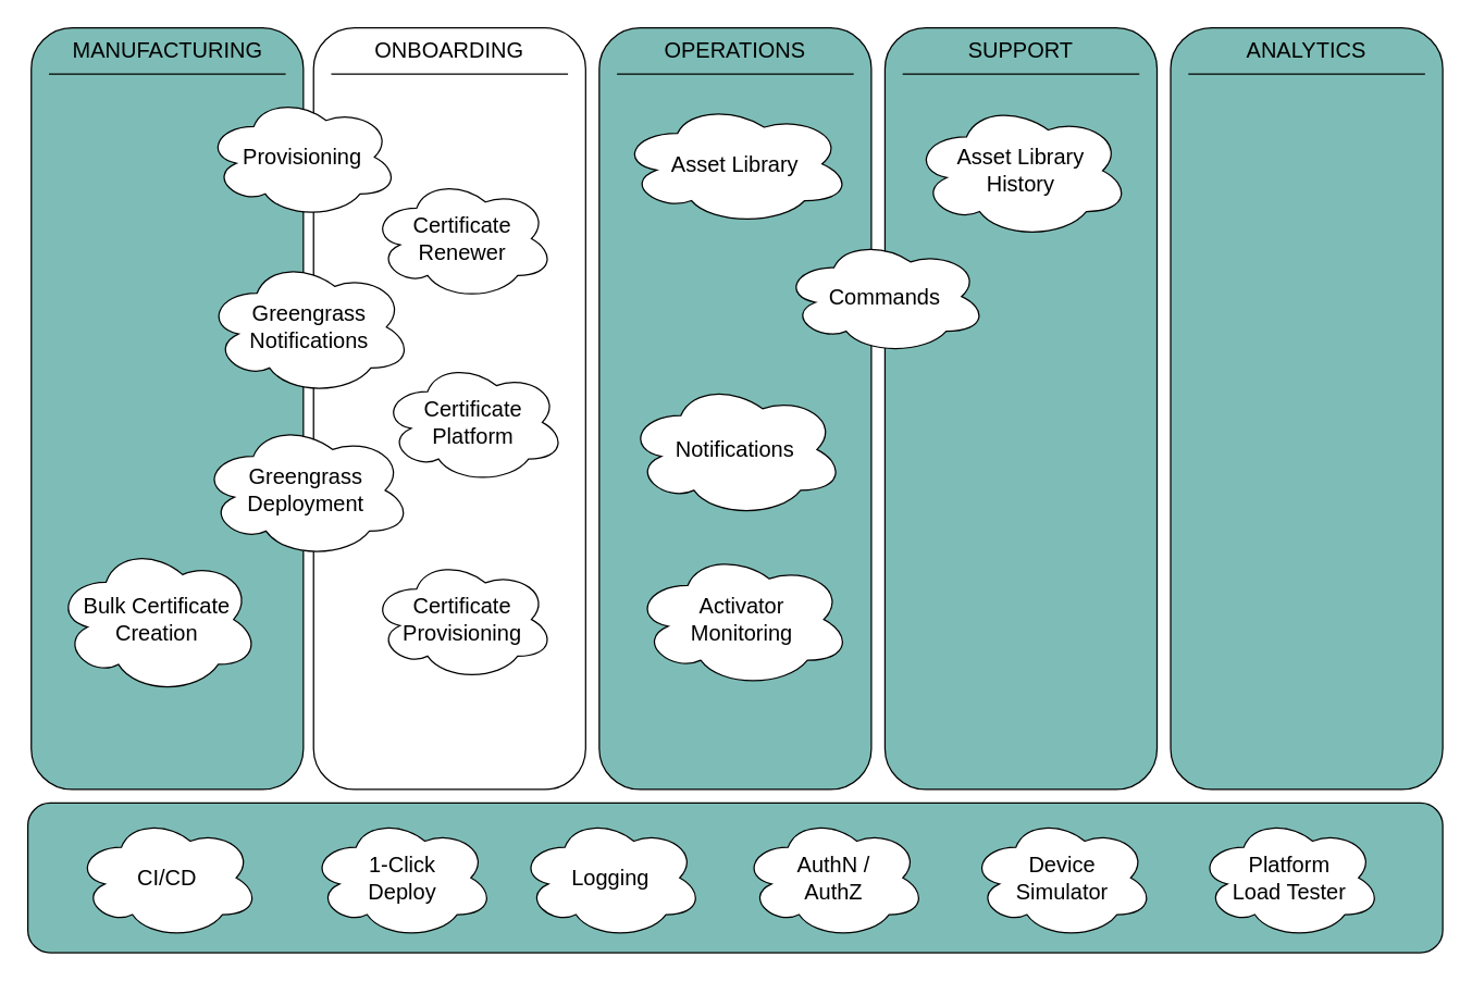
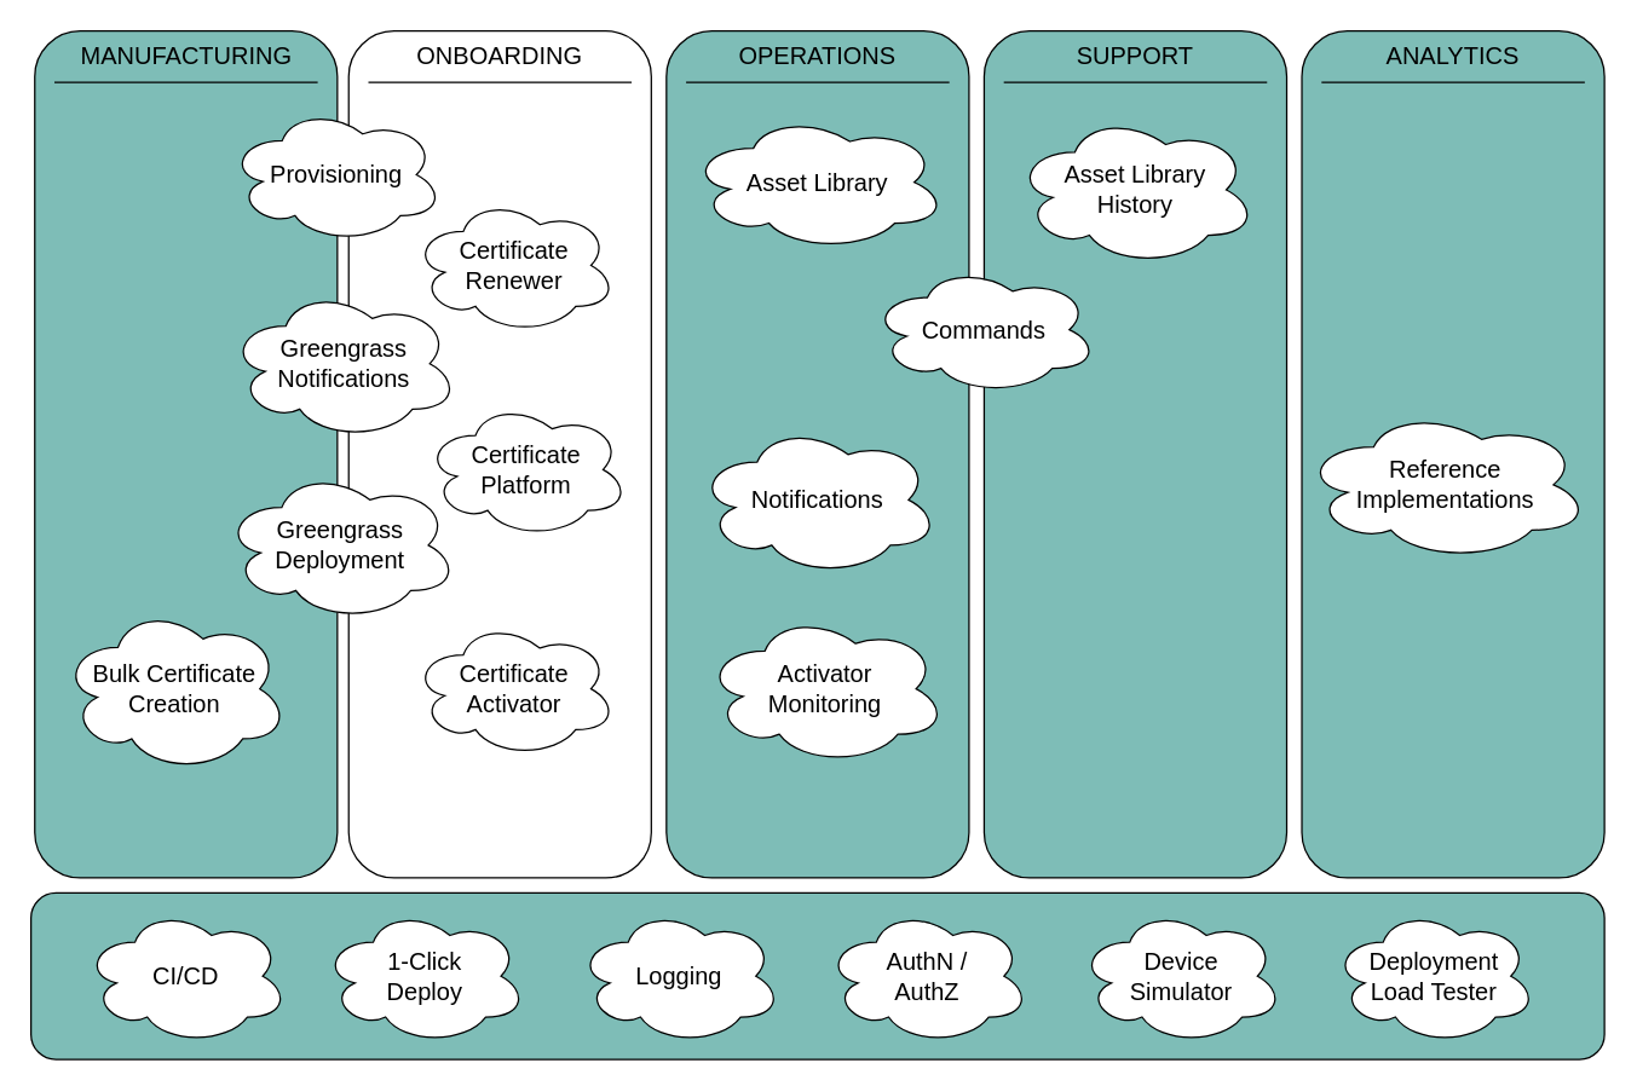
+ <mxCell id="30" value="Reference&lt;br&gt;Implementations" style="ellipse;shape=cloud;whiteSpace=wrap;html=1;rounded=1;fontSize=16;" vertex="1" parent="27"><mxGeometry y="250" width="190" height="100" as="geometry" /></mxCell>
- <mxCell id="7" value="Certificate&lt;br&gt;Provisioning" style="ellipse;shape=cloud;whiteSpace=wrap;html=1;rounded=1;fontSize=16;" vertex="1" parent="2"><mxGeometry x="42" y="390" width="135" height="90" as="geometry" /></mxCell>
+ <mxCell id="7" value="Certificate&lt;br&gt;Activator" style="ellipse;shape=cloud;whiteSpace=wrap;html=1;rounded=1;fontSize=16;" vertex="1" parent="2"><mxGeometry x="42" y="390" width="135" height="90" as="geometry" /></mxCell>
- <mxCell id="32" value="1-Click&lt;br&gt;Deploy" style="ellipse;shape=cloud;whiteSpace=wrap;html=1;rounded=1;fontSize=16;" vertex="1" parent="1"><mxGeometry x="227.5" y="600" width="135" height="90" as="geometry" /></mxCell>
+ <mxCell id="32" value="1-Click&lt;br&gt;Deploy" style="ellipse;shape=cloud;whiteSpace=wrap;html=1;rounded=1;fontSize=16;" vertex="1" parent="1"><mxGeometry x="212.5" y="600" width="135" height="90" as="geometry" /></mxCell>
- <mxCell id="36" value="Platform&lt;br&gt;Load Tester" style="ellipse;shape=cloud;whiteSpace=wrap;html=1;rounded=1;fontSize=16;" vertex="1" parent="1"><mxGeometry x="880" y="600" width="135" height="90" as="geometry" /></mxCell>
+ <mxCell id="36" value="Deployment&lt;br&gt;Load Tester" style="ellipse;shape=cloud;whiteSpace=wrap;html=1;rounded=1;fontSize=16;" vertex="1" parent="1"><mxGeometry x="880" y="600" width="135" height="90" as="geometry" /></mxCell>
